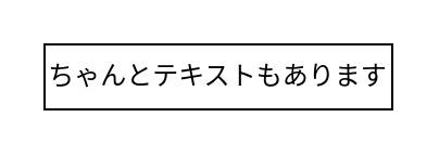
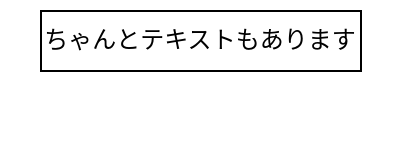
- <mxCell id="2" value="ちゃんとテキストもあります" style="text;html=1;strokeColor=default;fillColor=none;align=center;verticalAlign=middle;whiteSpace=wrap;rounded=0;" vertex="1" parent="1"><mxGeometry x="20" y="20" width="160" height="30" as="geometry" /></mxCell>
+ <mxCell id="2" value="ちゃんとテキストもあります" style="text;html=1;strokeColor=default;fillColor=none;align=center;verticalAlign=middle;whiteSpace=wrap;rounded=0;" vertex="1" parent="1"><mxGeometry x="20" y="5" width="160" height="30" as="geometry" /></mxCell>
